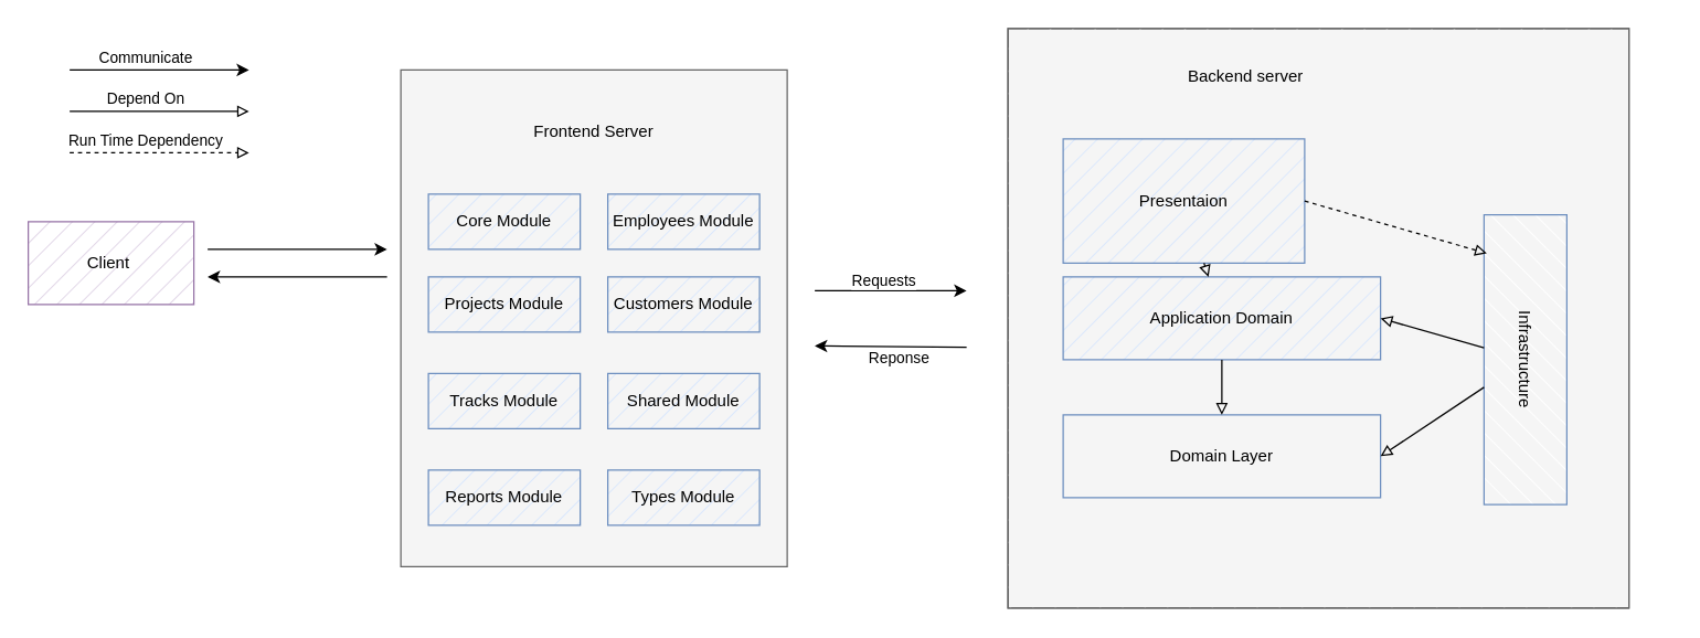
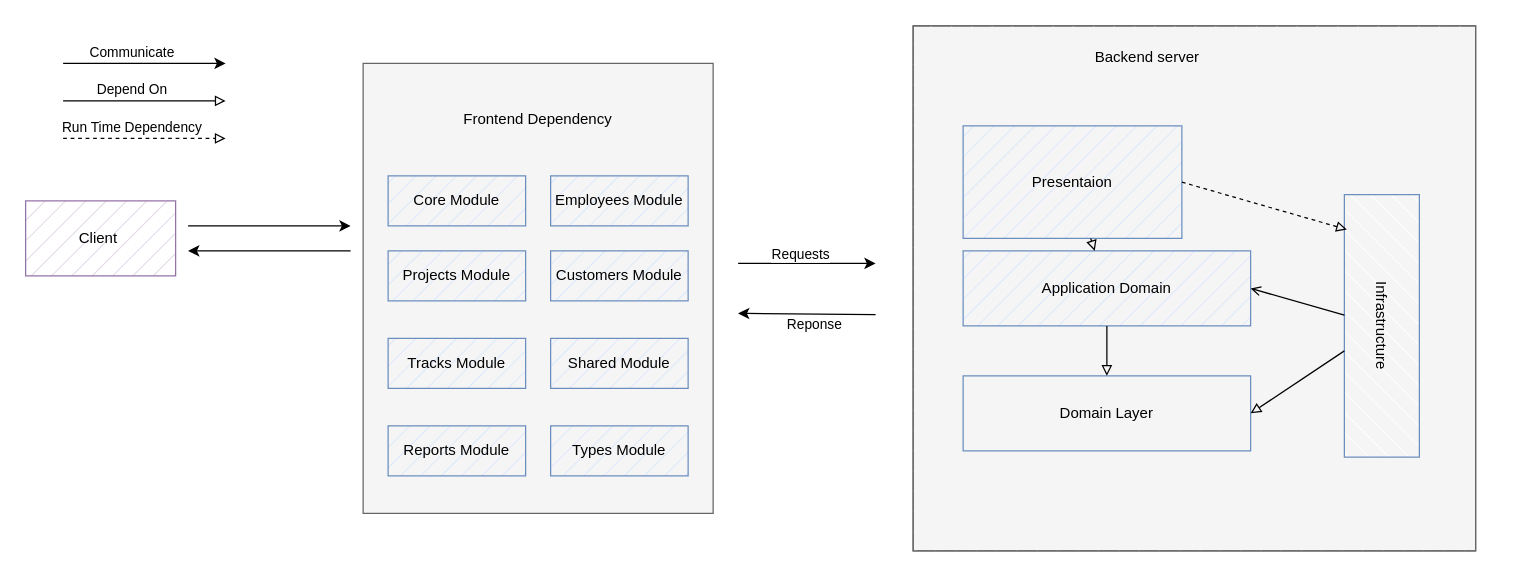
- <mxCell id="36" value="Backend server" style="text;html=1;align=center;verticalAlign=middle;whiteSpace=wrap;rounded=0;" parent="26" vertex="1"><mxGeometry x="105" y="20" width="135" height="30" as="geometry" /></mxCell>
+ <mxCell id="36" value="Backend server" style="text;html=1;align=center;verticalAlign=middle;whiteSpace=wrap;rounded=0;" parent="26" vertex="1"><mxGeometry x="120" y="10" width="135" height="30" as="geometry" /></mxCell>
- <mxCell id="5" value="Frontend Server" style="text;html=1;align=center;verticalAlign=middle;whiteSpace=wrap;rounded=0;" parent="3" vertex="1"><mxGeometry x="54.783" y="30" width="170.435" height="30" as="geometry" /></mxCell>
+ <mxCell id="5" value="Frontend Dependency" style="text;html=1;align=center;verticalAlign=middle;whiteSpace=wrap;rounded=0;" parent="3" vertex="1"><mxGeometry x="54.783" y="30" width="170.435" height="30" as="geometry" /></mxCell>
- <mxCell id="34" value="" style="endArrow=block;html=1;rounded=0;entryX=1;entryY=0.5;entryDx=0;entryDy=0;endFill=0;" parent="26" source="29" target="30" edge="1"><mxGeometry width="50" height="50" relative="1" as="geometry"><mxPoint x="165" y="150" as="sourcePoint" /><mxPoint x="165" y="190" as="targetPoint" /></mxGeometry></mxCell>
+ <mxCell id="34" value="" style="endArrow=open;html=1;rounded=0;entryX=1;entryY=0.5;entryDx=0;entryDy=0;endFill=0;" parent="26" source="29" target="30" edge="1"><mxGeometry width="50" height="50" relative="1" as="geometry"><mxPoint x="165" y="150" as="sourcePoint" /><mxPoint x="165" y="190" as="targetPoint" /></mxGeometry></mxCell>
